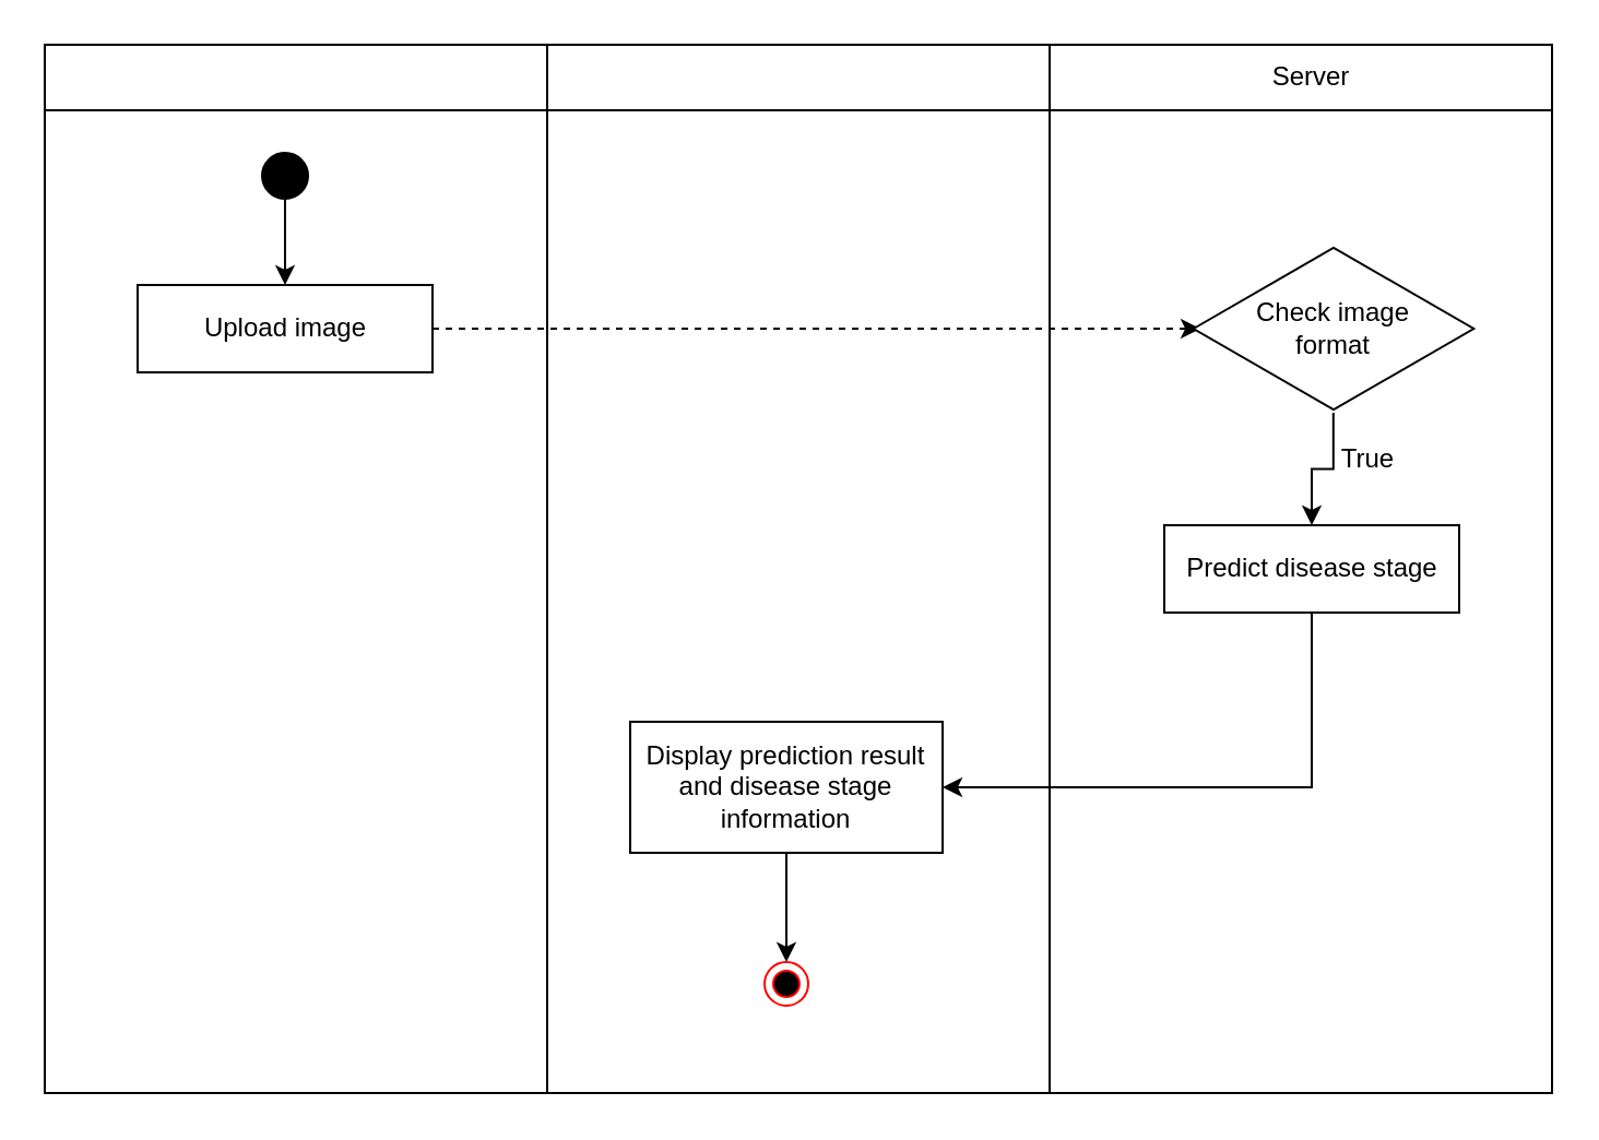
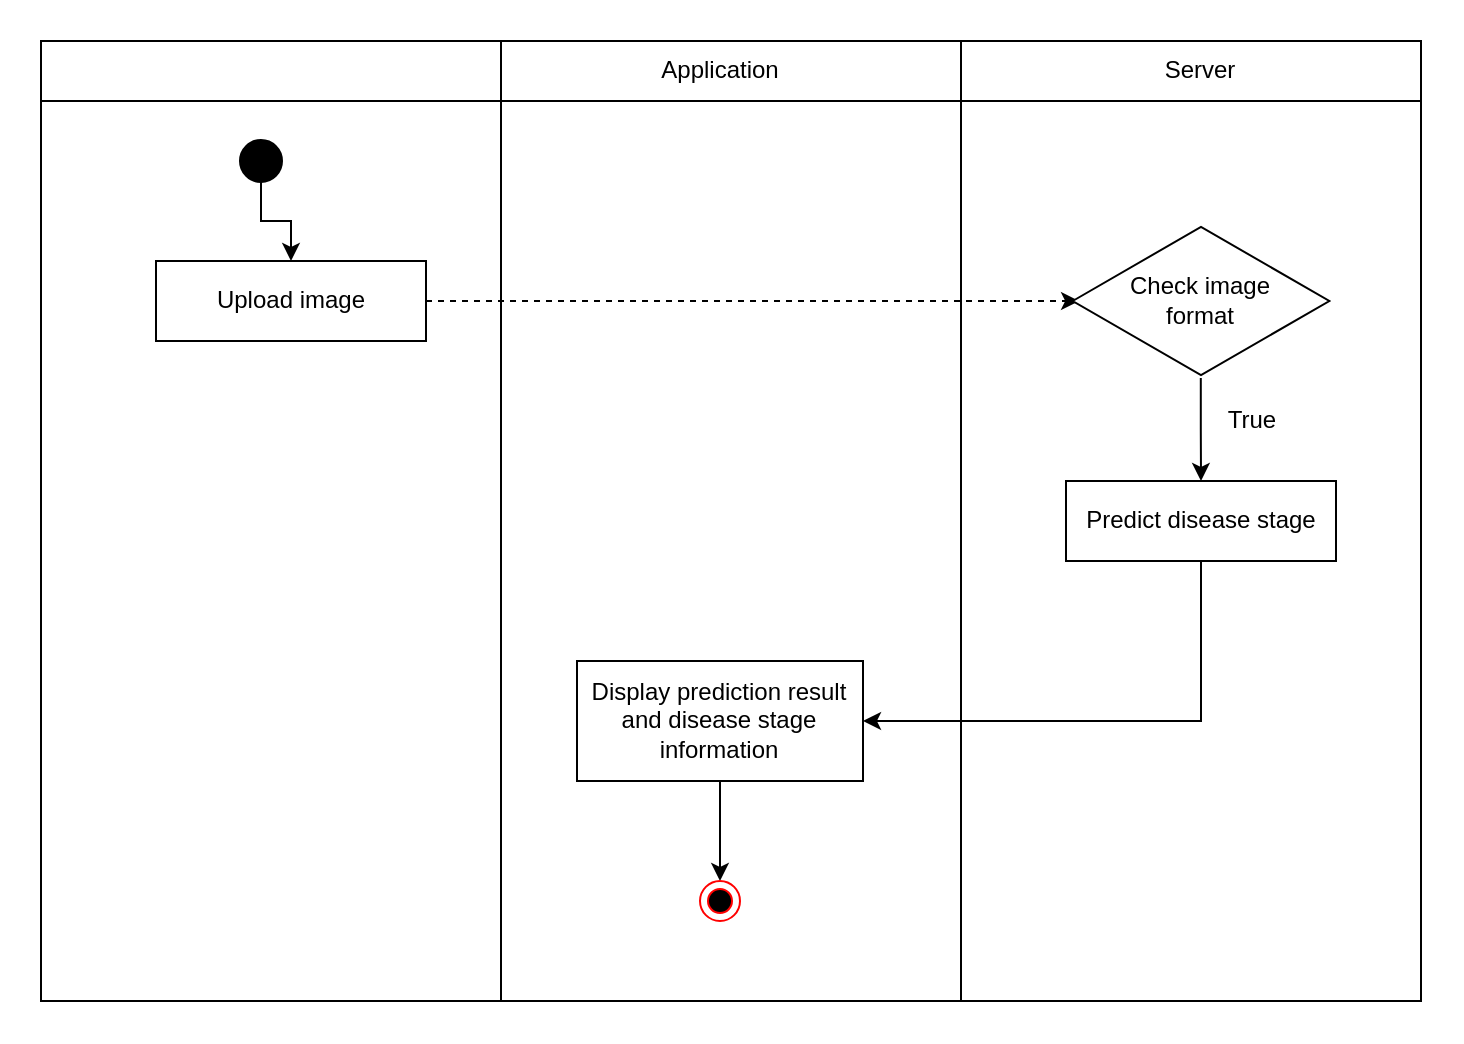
+ <mxCell id="8" value="Application" style="text;html=1;strokeColor=none;fillColor=none;align=center;verticalAlign=middle;whiteSpace=wrap;rounded=0;" vertex="1" parent="1"><mxGeometry x="320" y="25" width="80" height="20" as="geometry" /></mxCell>
- <mxCell id="13" value="Upload image" style="rounded=0;whiteSpace=wrap;html=1;" vertex="1" parent="1"><mxGeometry x="62.5" y="130" width="135" height="40" as="geometry" /></mxCell>
+ <mxCell id="13" value="Upload image" style="rounded=0;whiteSpace=wrap;html=1;" vertex="1" parent="1"><mxGeometry x="77.5" y="130" width="135" height="40" as="geometry" /></mxCell>
- <mxCell id="15" value="Check image &lt;br&gt;format" style="html=1;whiteSpace=wrap;aspect=fixed;shape=isoRectangle;" vertex="1" parent="1"><mxGeometry x="545.84" y="111.5" width="128.33" height="77" as="geometry" /></mxCell>
+ <mxCell id="15" value="Check image &lt;br&gt;format" style="html=1;whiteSpace=wrap;aspect=fixed;shape=isoRectangle;" vertex="1" parent="1"><mxGeometry x="535.84" y="111.5" width="128.33" height="77" as="geometry" /></mxCell>
